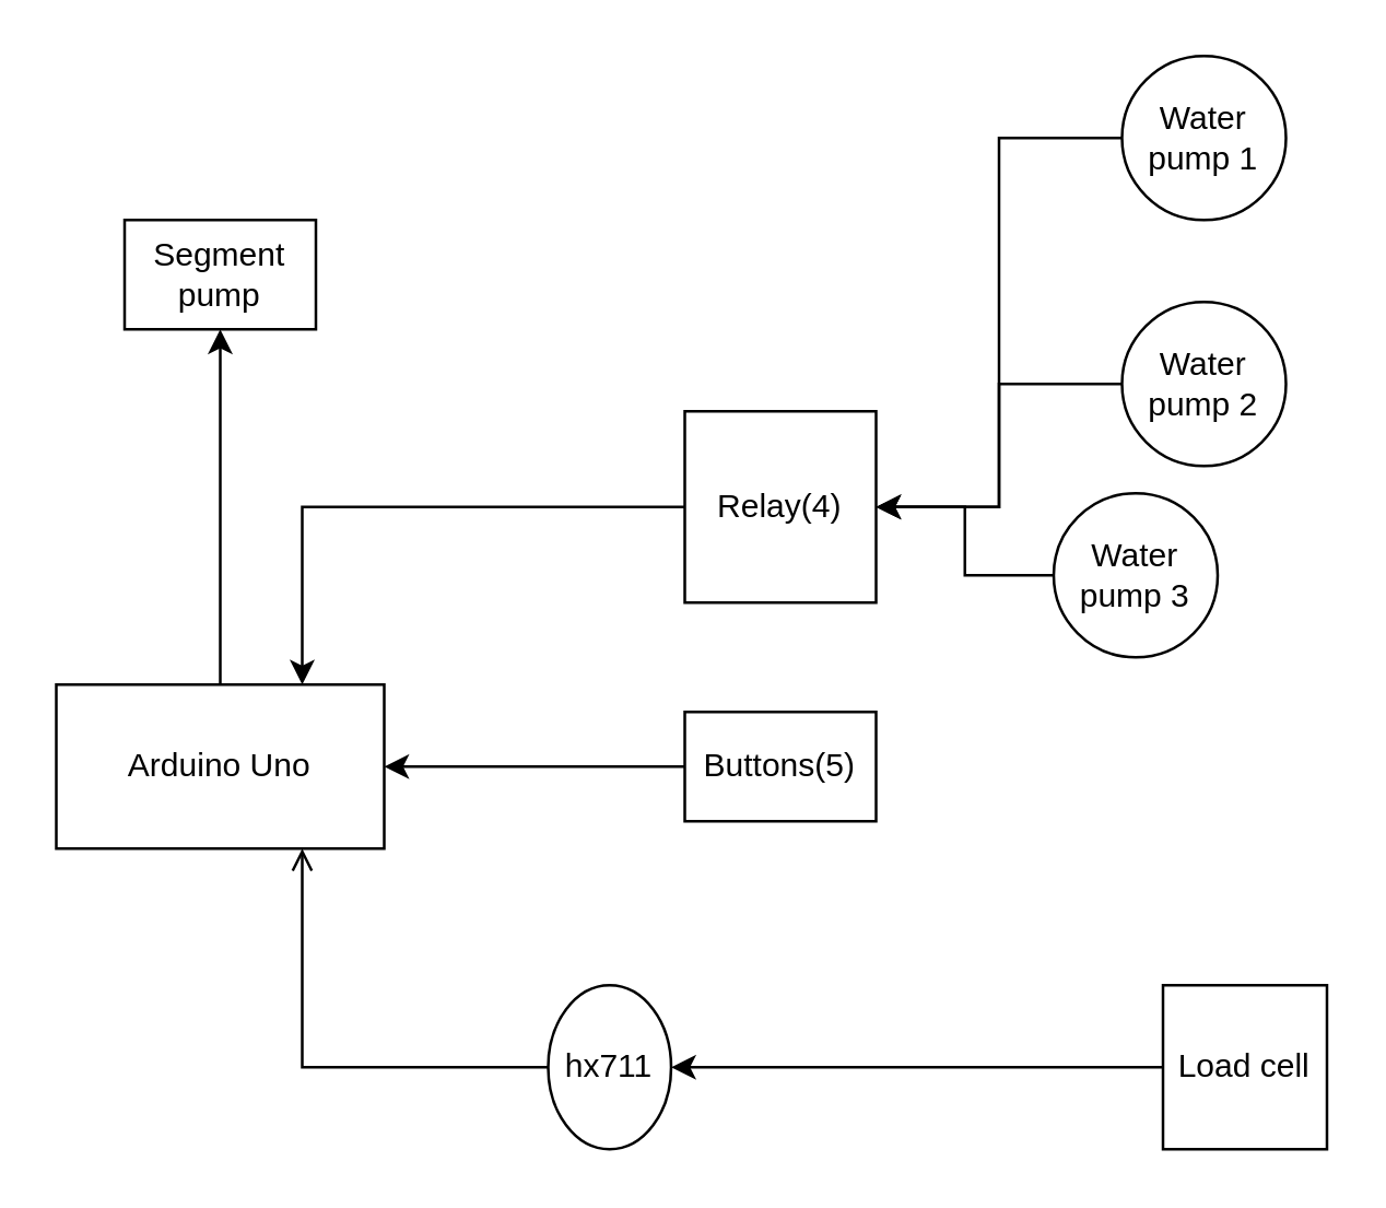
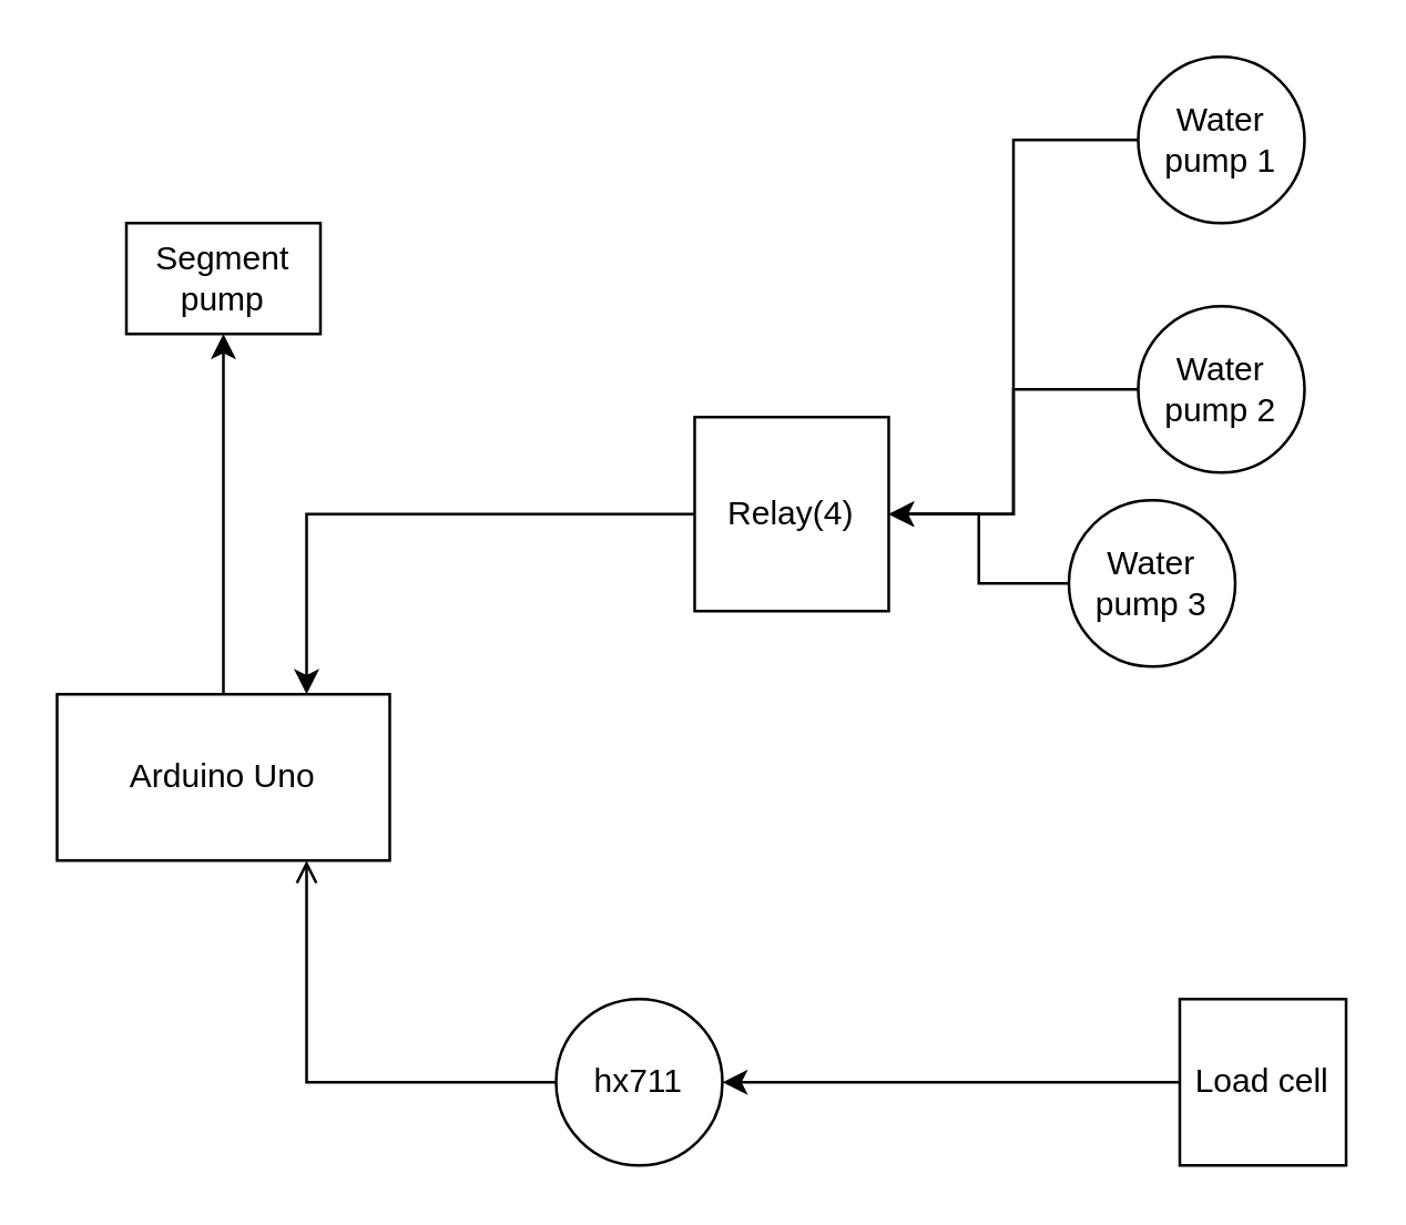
- <mxCell id="16" style="edgeStyle=orthogonalEdgeStyle;rounded=0;orthogonalLoop=1;jettySize=auto;html=1;entryX=1;entryY=0.5;entryDx=0;entryDy=0;" edge="1" parent="1" source="17" target="3"><mxGeometry relative="1" as="geometry" /></mxCell>
- <mxCell id="17" value="Buttons(5)" style="rounded=0;whiteSpace=wrap;html=1;" vertex="1" parent="1"><mxGeometry x="250" y="260" width="70" height="40" as="geometry" /></mxCell>
- <mxCell id="5" value="hx711" style="ellipse;whiteSpace=wrap;html=1;" vertex="1" parent="1"><mxGeometry x="200" y="360" width="45" height="60" as="geometry" /></mxCell>
+ <mxCell id="5" value="hx711" style="ellipse;whiteSpace=wrap;html=1;" vertex="1" parent="1"><mxGeometry x="200" y="360" width="60" height="60" as="geometry" /></mxCell>
